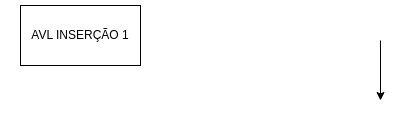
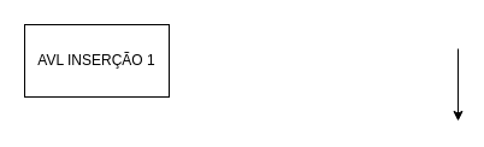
- <mxCell id="3" value="AVL INSERÇÃO 1" style="rounded=0;whiteSpace=wrap;html=1;" vertex="1" parent="1"><mxGeometry x="20" y="5" width="120" height="60" as="geometry" /></mxCell>
+ <mxCell id="3" value="AVL INSERÇÃO 1" style="rounded=0;whiteSpace=wrap;html=1;" vertex="1" parent="1"><mxGeometry x="20" y="20" width="120" height="60" as="geometry" /></mxCell>
